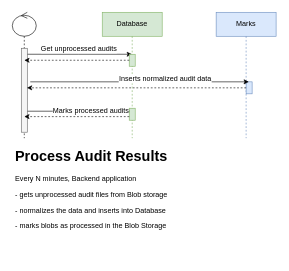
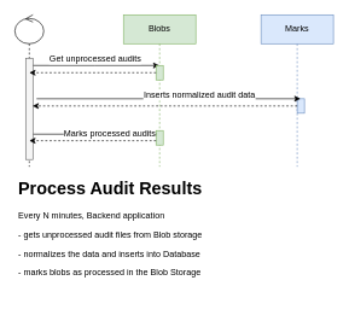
- <mxCell id="8" value="Database" style="shape=umlLifeline;perimeter=lifelinePerimeter;whiteSpace=wrap;html=1;container=1;collapsible=0;recursiveResize=0;outlineConnect=0;fillColor=#d5e8d4;strokeColor=#82b366;" vertex="1" parent="1"><mxGeometry x="170" y="20" width="100" height="210" as="geometry" /></mxCell>
+ <mxCell id="8" value="Blobs" style="shape=umlLifeline;perimeter=lifelinePerimeter;whiteSpace=wrap;html=1;container=1;collapsible=0;recursiveResize=0;outlineConnect=0;fillColor=#d5e8d4;strokeColor=#82b366;" vertex="1" parent="1"><mxGeometry x="170" y="20" width="100" height="210" as="geometry" /></mxCell>
